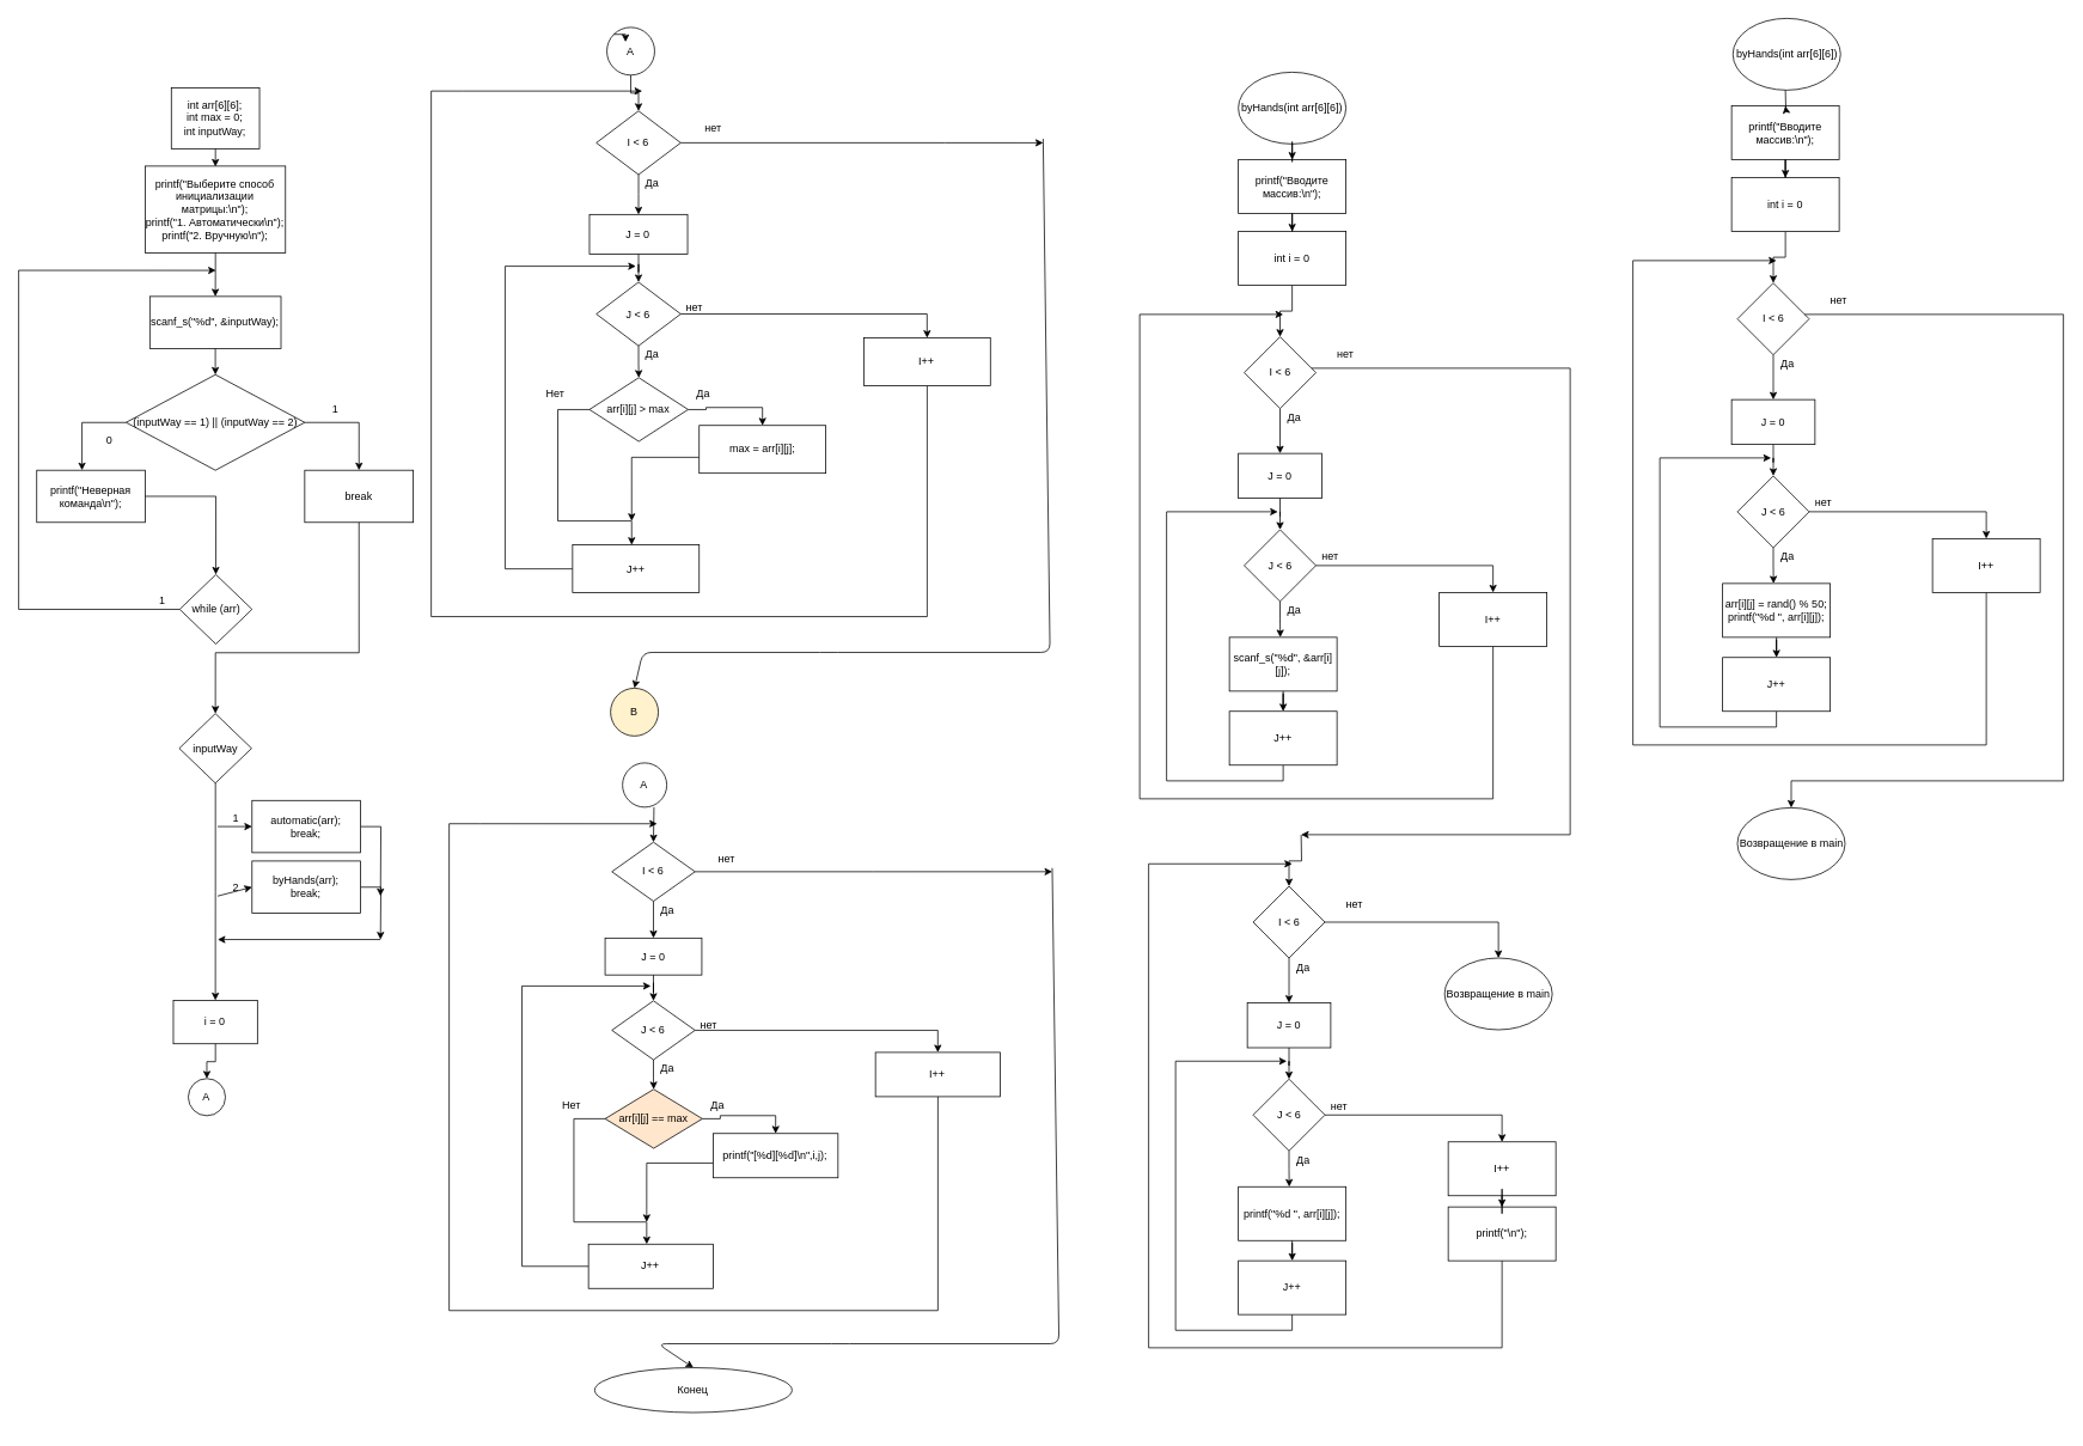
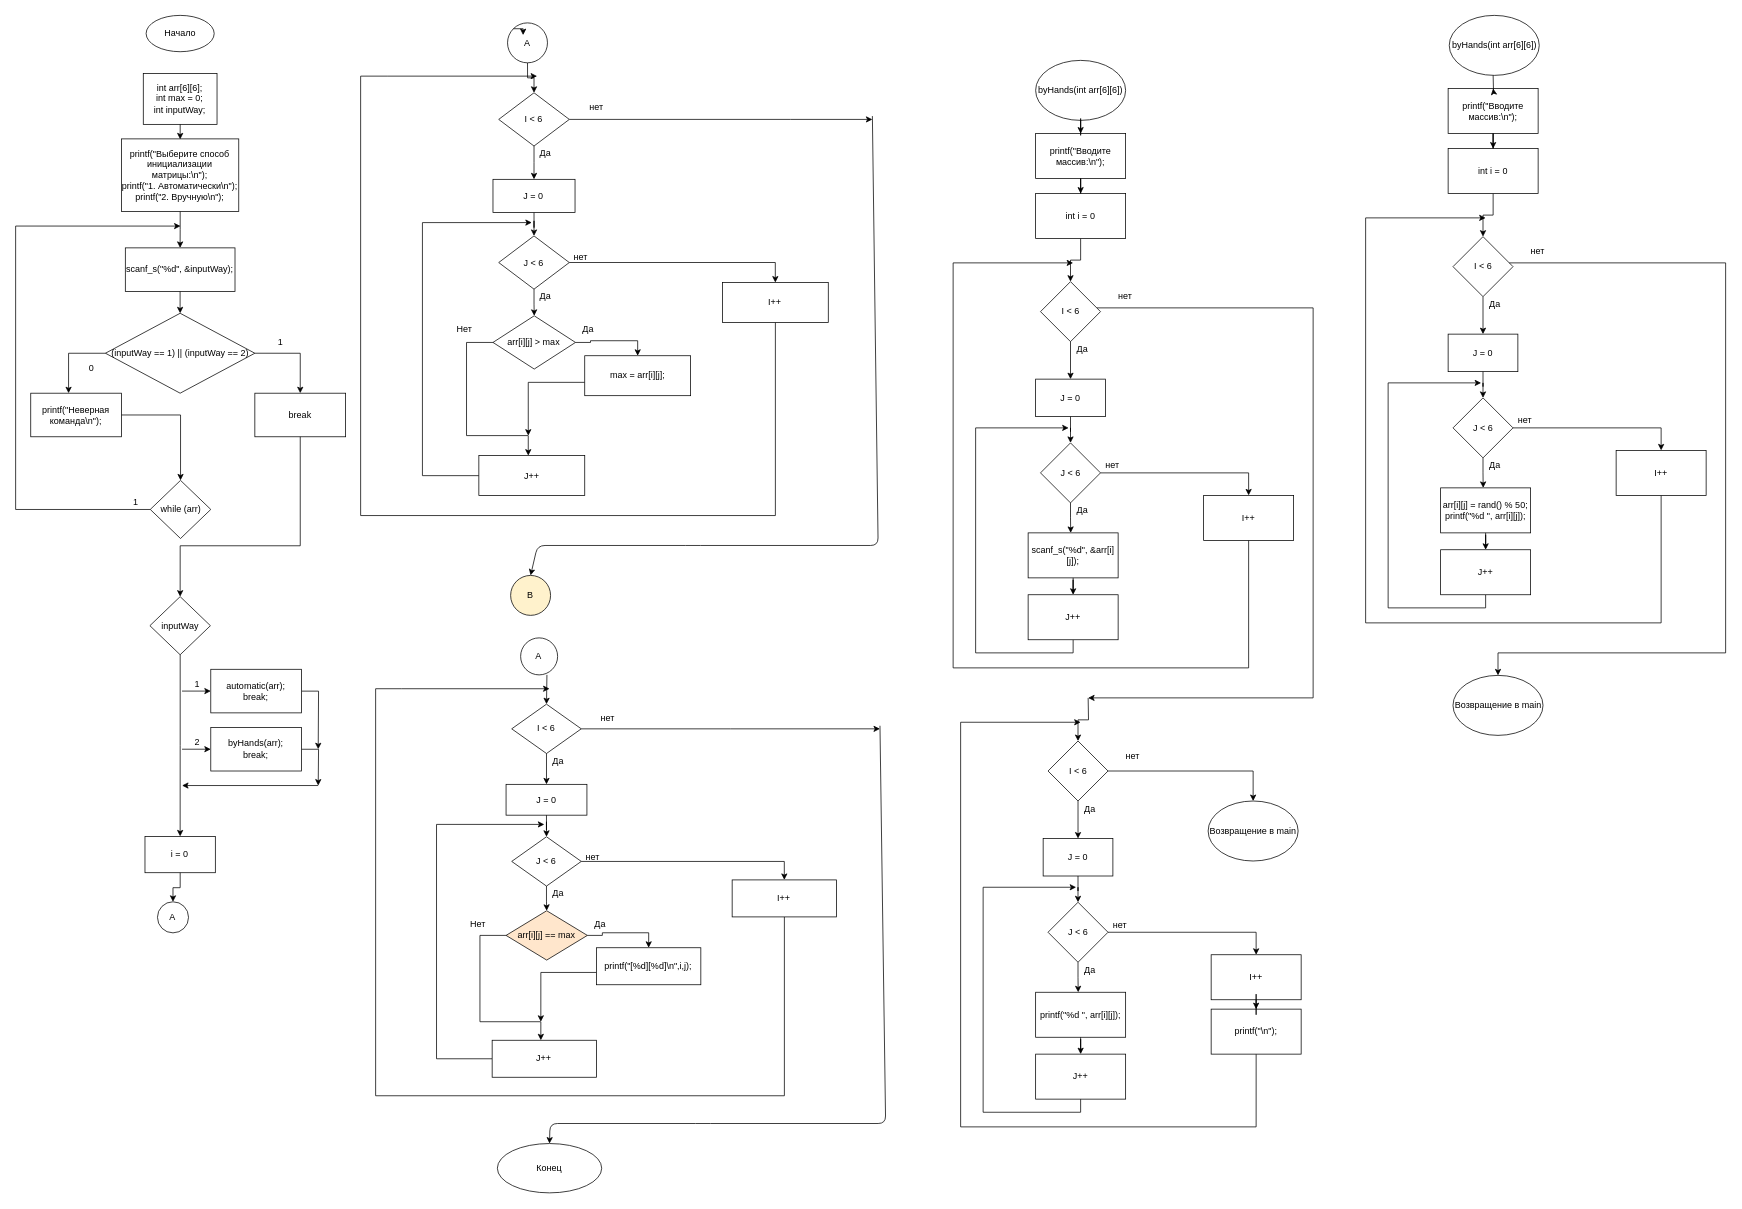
+ <mxCell id="3" value="Начало" style="ellipse;whiteSpace=wrap;html=1;" parent="2" vertex="1"><mxGeometry x="173.983" width="90.774" height="48.438" as="geometry" /></mxCell>
- <mxCell id="28" value="&lt;div&gt;byHands(arr);&lt;/div&gt;&lt;div&gt;&lt;span&gt;&#09;&#09;&lt;/span&gt;break;&lt;/div&gt;" style="rounded=0;whiteSpace=wrap;html=1;" parent="2" vertex="1"><mxGeometry x="260.218" y="939.375" width="121.032" height="58.125" as="geometry" /></mxCell>
+ <mxCell id="28" value="&lt;div&gt;byHands(arr);&lt;/div&gt;&lt;div&gt;&lt;span&gt;&#09;&#09;&lt;/span&gt;break;&lt;/div&gt;" style="rounded=0;whiteSpace=wrap;html=1;" parent="2" vertex="1"><mxGeometry x="260.218" y="949.375" width="121.032" height="58.125" as="geometry" /></mxCell>
- <mxCell id="93" value="Конец" style="ellipse;whiteSpace=wrap;html=1;" parent="66" vertex="1"><mxGeometry x="162.319" y="674.222" width="220" height="50" as="geometry" /></mxCell>
+ <mxCell id="93" value="Конец" style="ellipse;whiteSpace=wrap;html=1;" parent="66" vertex="1"><mxGeometry x="162.319" y="674.222" width="139.13" height="65.778" as="geometry" /></mxCell>
